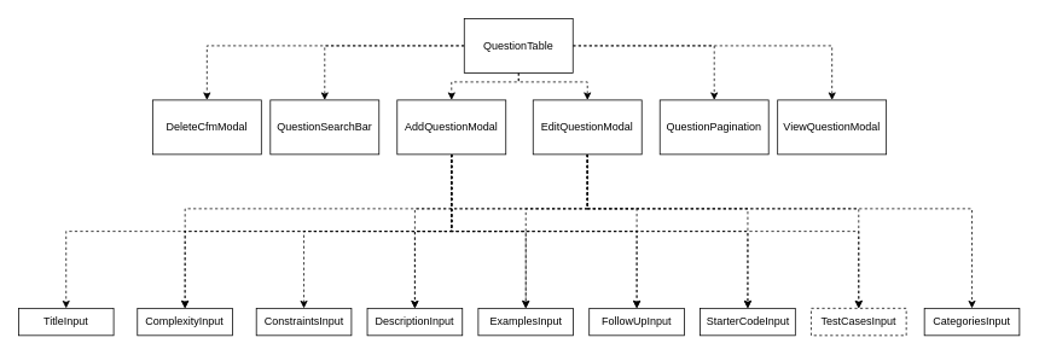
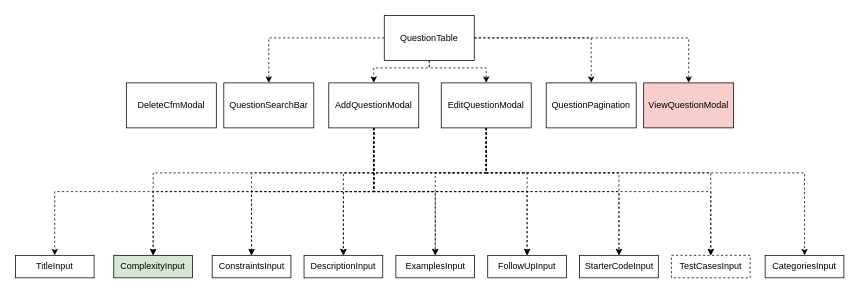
- <mxCell id="6" style="edgeStyle=orthogonalEdgeStyle;rounded=0;orthogonalLoop=1;jettySize=auto;html=1;exitX=0;exitY=0.5;exitDx=0;exitDy=0;entryX=0.5;entryY=0;entryDx=0;entryDy=0;dashed=1;" edge="1" parent="1" source="8" target="29"><mxGeometry relative="1" as="geometry" /></mxCell>
- <mxCell id="30" value="ViewQuestionModal" style="rounded=0;whiteSpace=wrap;html=1;" vertex="1" parent="1"><mxGeometry x="858" y="110" width="120" height="60" as="geometry" /></mxCell>
+ <mxCell id="30" value="ViewQuestionModal" style="rounded=0;whiteSpace=wrap;html=1;fillColor=#f8cecc;" vertex="1" parent="1"><mxGeometry x="858" y="110" width="120" height="60" as="geometry" /></mxCell>
+ <mxCell id="20" style="edgeStyle=orthogonalEdgeStyle;rounded=0;orthogonalLoop=1;jettySize=auto;html=1;exitX=0.5;exitY=1;exitDx=0;exitDy=0;entryX=0.5;entryY=0;entryDx=0;entryDy=0;dashed=1;" edge="1" parent="1" source="27" target="34"><mxGeometry relative="1" as="geometry"><Array as="points"><mxPoint x="648" y="230" /><mxPoint x="335" y="230" /></Array></mxGeometry></mxCell>
- <mxCell id="33" value="ComplexityInput" style="rounded=0;whiteSpace=wrap;html=1;" vertex="1" parent="31"><mxGeometry x="131.25" width="105.0" height="30" as="geometry" /></mxCell>
+ <mxCell id="33" value="ComplexityInput" style="rounded=0;whiteSpace=wrap;html=1;fillColor=#d5e8d4;" vertex="1" parent="31"><mxGeometry x="131.25" width="105.0" height="30" as="geometry" /></mxCell>
